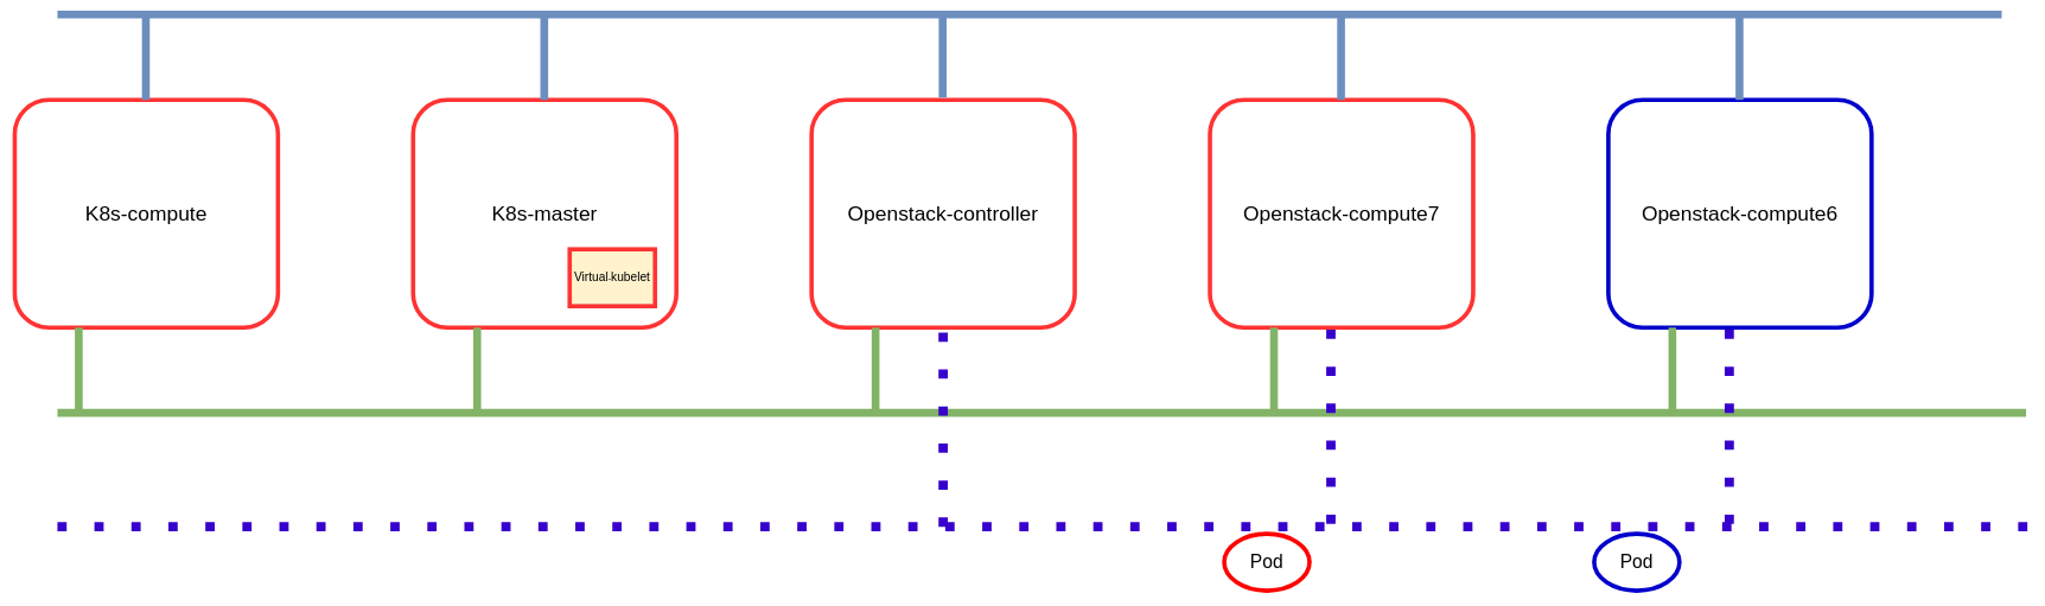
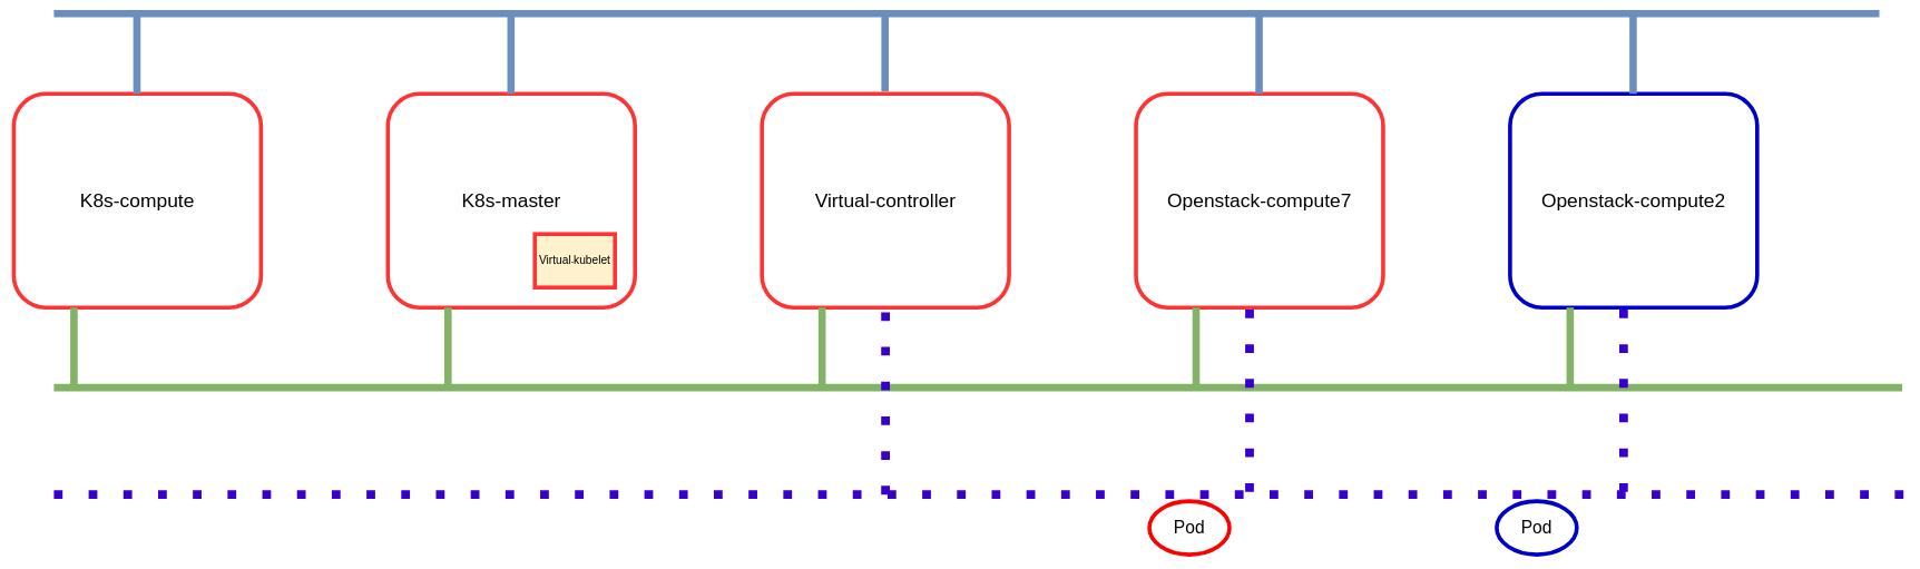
- <mxCell id="2" value="&lt;font style=&quot;font-size: 29px&quot;&gt;Openstack-controller&lt;/font&gt;" style="rounded=1;whiteSpace=wrap;html=1;strokeWidth=6;perimeterSpacing=4;strokeColor=#FF3333;" vertex="1" parent="1"><mxGeometry x="1140" y="140" width="370" height="320" as="geometry" /></mxCell>
+ <mxCell id="2" value="&lt;font style=&quot;font-size: 29px&quot;&gt;Virtual-controller&lt;/font&gt;" style="rounded=1;whiteSpace=wrap;html=1;strokeWidth=6;perimeterSpacing=4;strokeColor=#FF3333;" vertex="1" parent="1"><mxGeometry x="1140" y="140" width="370" height="320" as="geometry" /></mxCell>
- <mxCell id="4" value="&lt;font style=&quot;font-size: 29px&quot;&gt;Openstack-compute6&lt;/font&gt;" style="rounded=1;whiteSpace=wrap;html=1;strokeWidth=6;perimeterSpacing=4;strokeColor=#0000CC;" vertex="1" parent="1"><mxGeometry x="2260" y="140" width="370" height="320" as="geometry" /></mxCell>
+ <mxCell id="4" value="&lt;font style=&quot;font-size: 29px&quot;&gt;Openstack-compute2&lt;/font&gt;" style="rounded=1;whiteSpace=wrap;html=1;strokeWidth=6;perimeterSpacing=4;strokeColor=#0000CC;" vertex="1" parent="1"><mxGeometry x="2260" y="140" width="370" height="320" as="geometry" /></mxCell>
